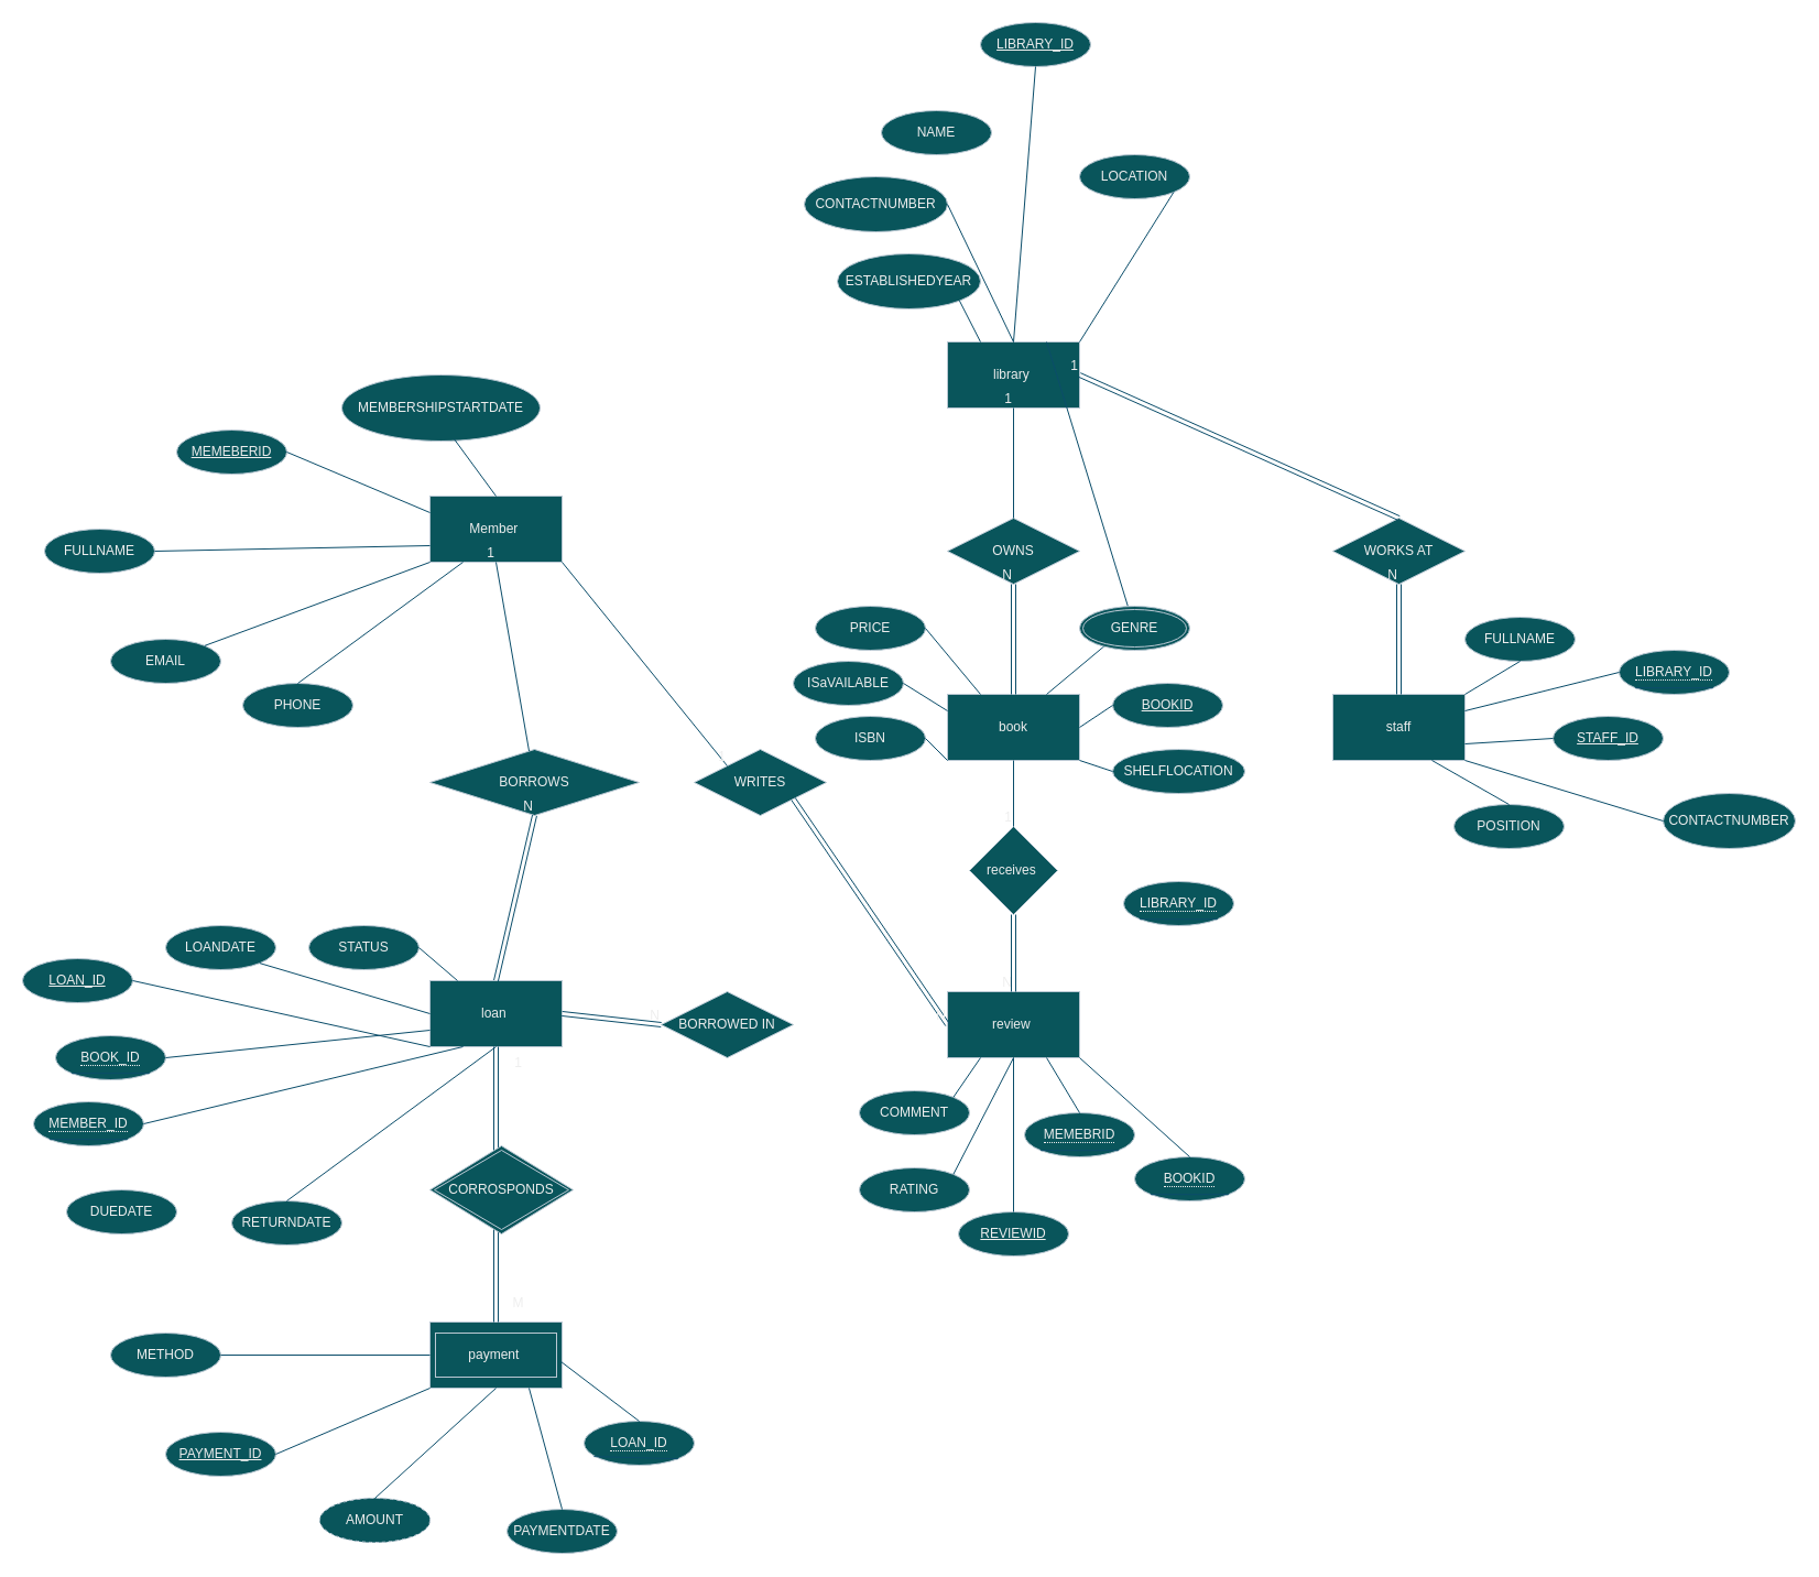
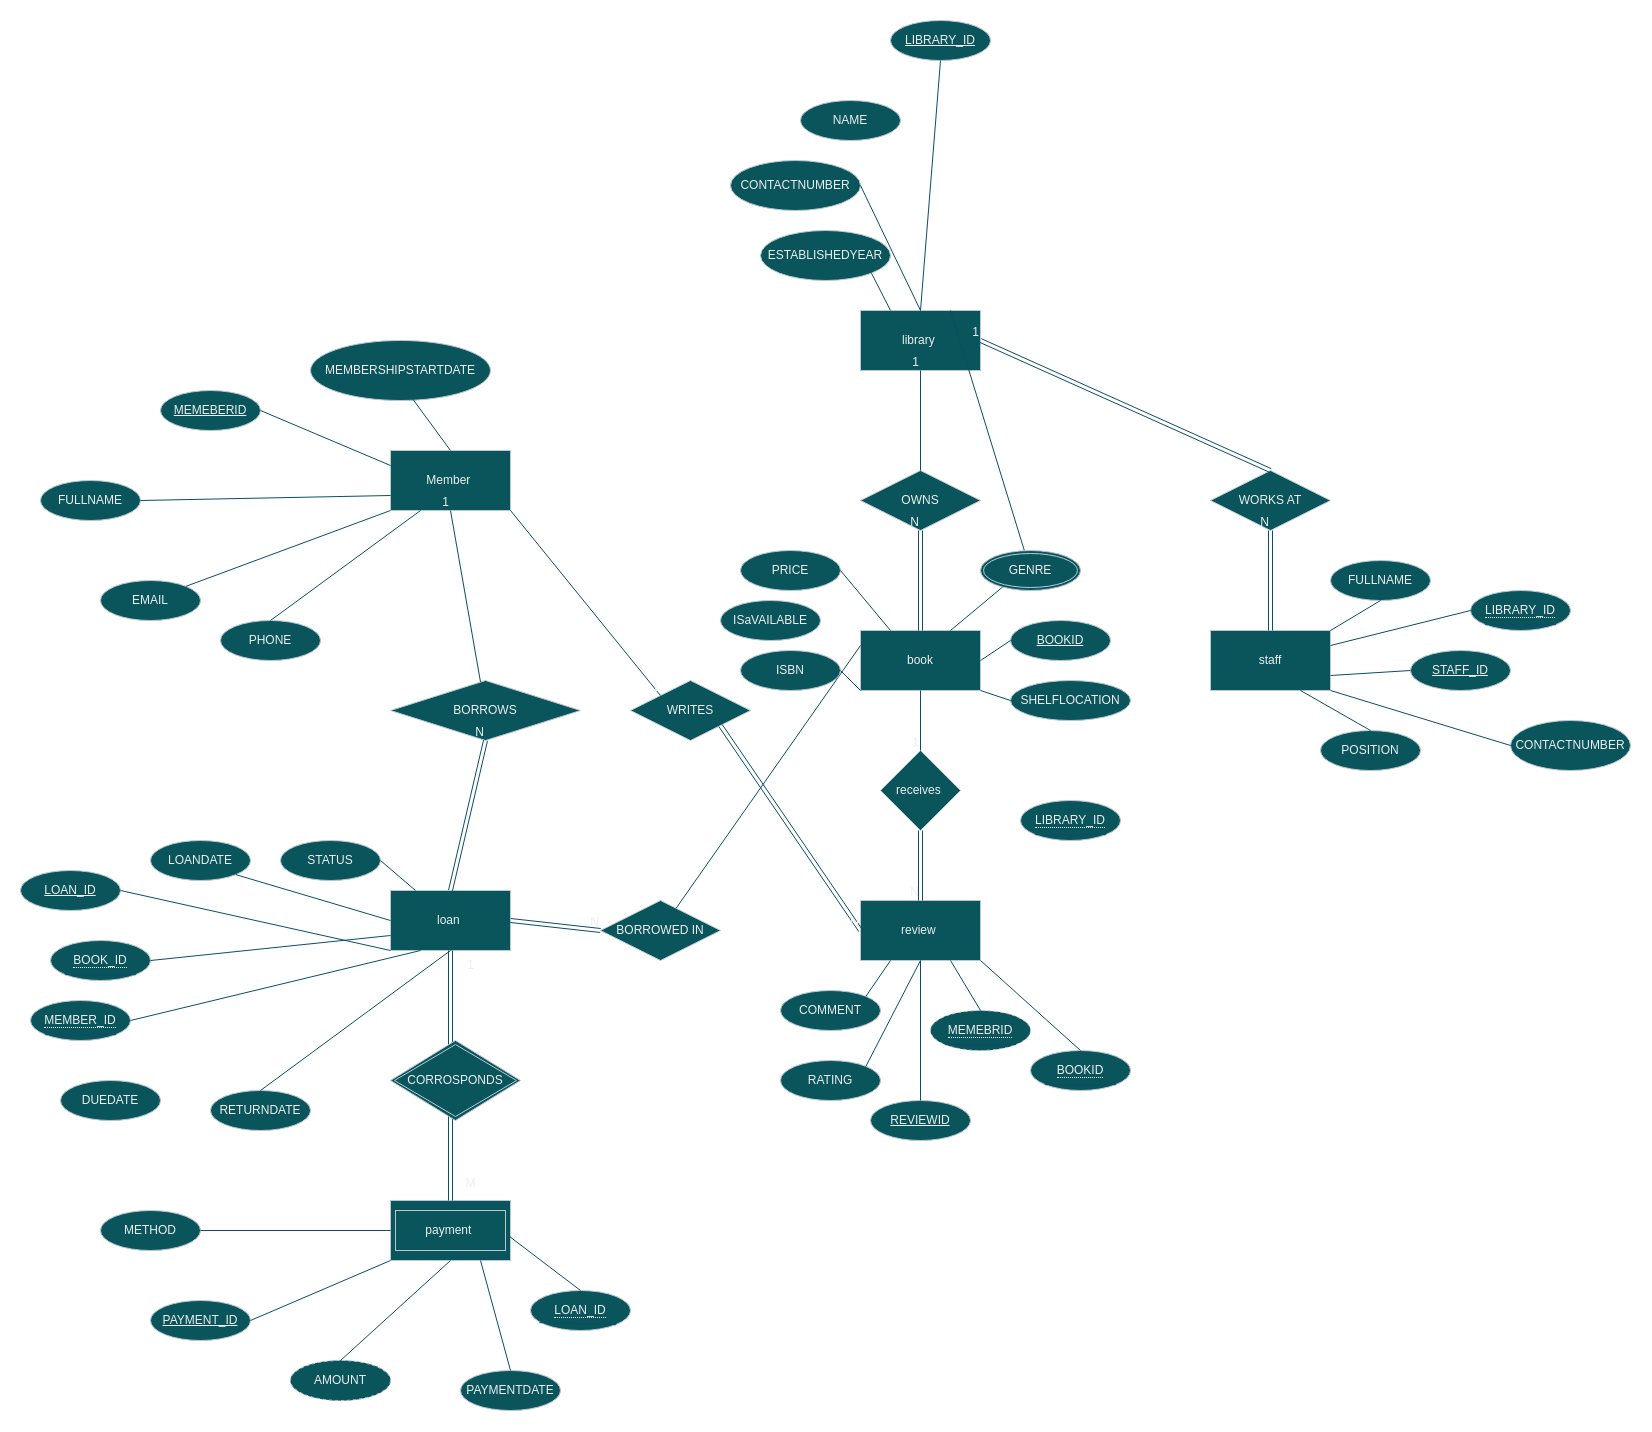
- <mxCell id="105" value="LOCATION" style="ellipse;whiteSpace=wrap;html=1;align=center;labelBackgroundColor=none;fillColor=#09555B;strokeColor=#BAC8D3;fontColor=#EEEEEE;" vertex="1" parent="1"><mxGeometry x="980" y="140" width="100" height="40" as="geometry" /></mxCell>
- <mxCell id="111" value="" style="endArrow=none;html=1;rounded=0;entryX=1;entryY=1;entryDx=0;entryDy=0;exitX=1;exitY=0;exitDx=0;exitDy=0;labelBackgroundColor=none;fontColor=default;strokeColor=#0B4D6A;" edge="1" parent="1" source="2" target="105"><mxGeometry width="50" height="50" relative="1" as="geometry"><mxPoint x="930" y="510" as="sourcePoint" /><mxPoint x="980" y="460" as="targetPoint" /></mxGeometry></mxCell>
- <mxCell id="99" value="" style="endArrow=none;html=1;rounded=0;entryX=1;entryY=0.5;entryDx=0;entryDy=0;exitX=0;exitY=0.25;exitDx=0;exitDy=0;labelBackgroundColor=none;fontColor=default;strokeColor=#0B4D6A;" edge="1" parent="1" source="3" target="97"><mxGeometry width="50" height="50" relative="1" as="geometry"><mxPoint x="870" y="590" as="sourcePoint" /><mxPoint x="920" y="540" as="targetPoint" /></mxGeometry></mxCell>
+ <mxCell id="99" value="" style="endArrow=none;html=1;rounded=0;exitX=0;exitY=0.25;exitDx=0;exitDy=0;labelBackgroundColor=none;fontColor=default;strokeColor=#0B4D6A;" edge="1" parent="1" source="3" target="39"><mxGeometry width="50" height="50" relative="1" as="geometry"><mxPoint x="870" y="590" as="sourcePoint" /><mxPoint x="920" y="540" as="targetPoint" /></mxGeometry></mxCell>
- <mxCell id="80" value="&lt;span style=&quot;border-bottom: 1px dotted&quot;&gt;MEMEBRID&lt;/span&gt;" style="ellipse;whiteSpace=wrap;html=1;align=center;labelBackgroundColor=none;fillColor=#09555B;strokeColor=#BAC8D3;fontColor=#EEEEEE;" vertex="1" parent="1"><mxGeometry x="930" y="1010" width="100" height="40" as="geometry" /></mxCell>
+ <mxCell id="80" value="&lt;span style=&quot;border-bottom: 1px dotted&quot;&gt;MEMEBRID&lt;/span&gt;" style="ellipse;whiteSpace=wrap;html=1;align=center;labelBackgroundColor=none;fillColor=#09555B;strokeColor=#BAC8D3;fontColor=#EEEEEE;dashed=1;" vertex="1" parent="1"><mxGeometry x="930" y="1010" width="100" height="40" as="geometry" /></mxCell>
